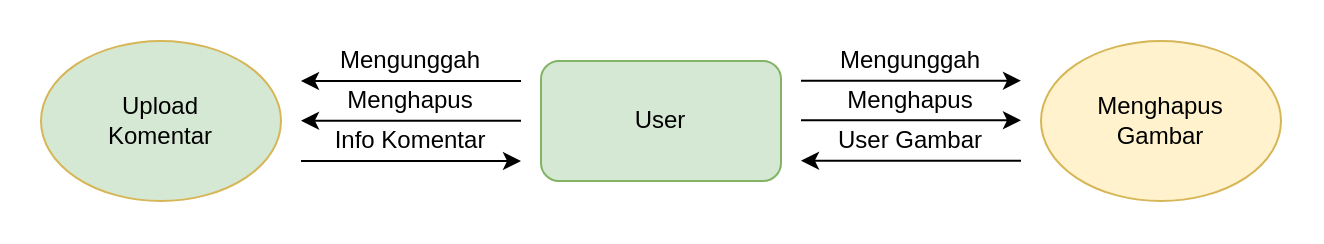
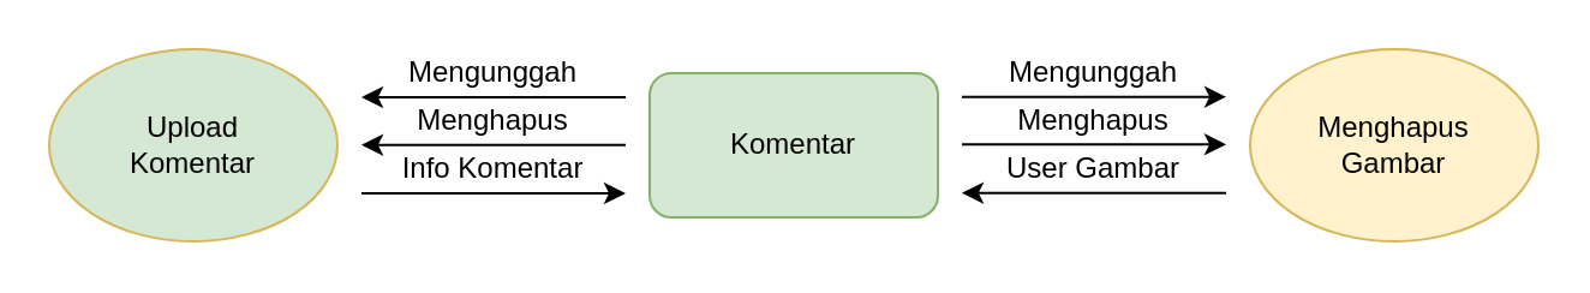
- <mxCell id="2" value="User" style="rounded=1;whiteSpace=wrap;html=1;fillColor=#d5e8d4;strokeColor=#82b366;" vertex="1" parent="1"><mxGeometry x="270" y="30" width="120" height="60" as="geometry" /></mxCell>
+ <mxCell id="2" value="Komentar" style="rounded=1;whiteSpace=wrap;html=1;fillColor=#d5e8d4;strokeColor=#82b366;" vertex="1" parent="1"><mxGeometry x="270" y="30" width="120" height="60" as="geometry" /></mxCell>
